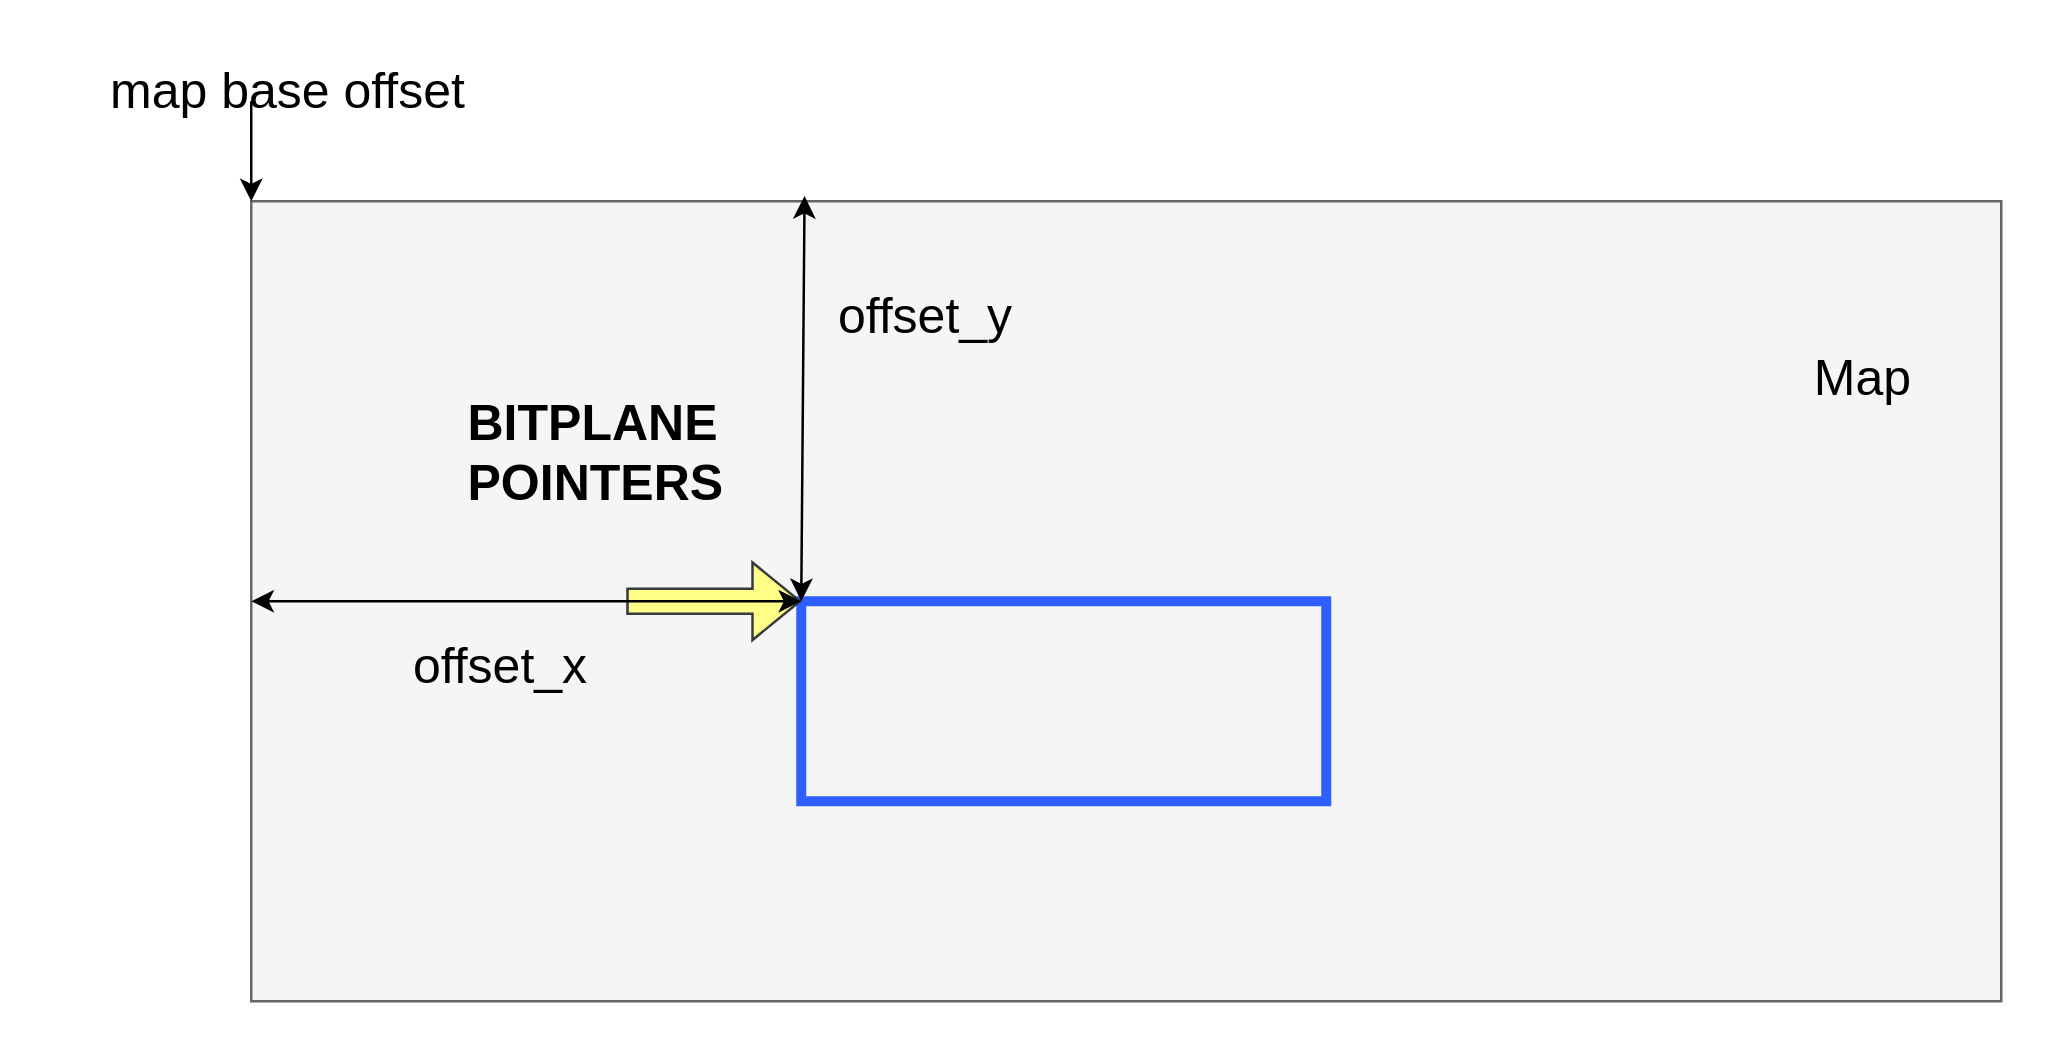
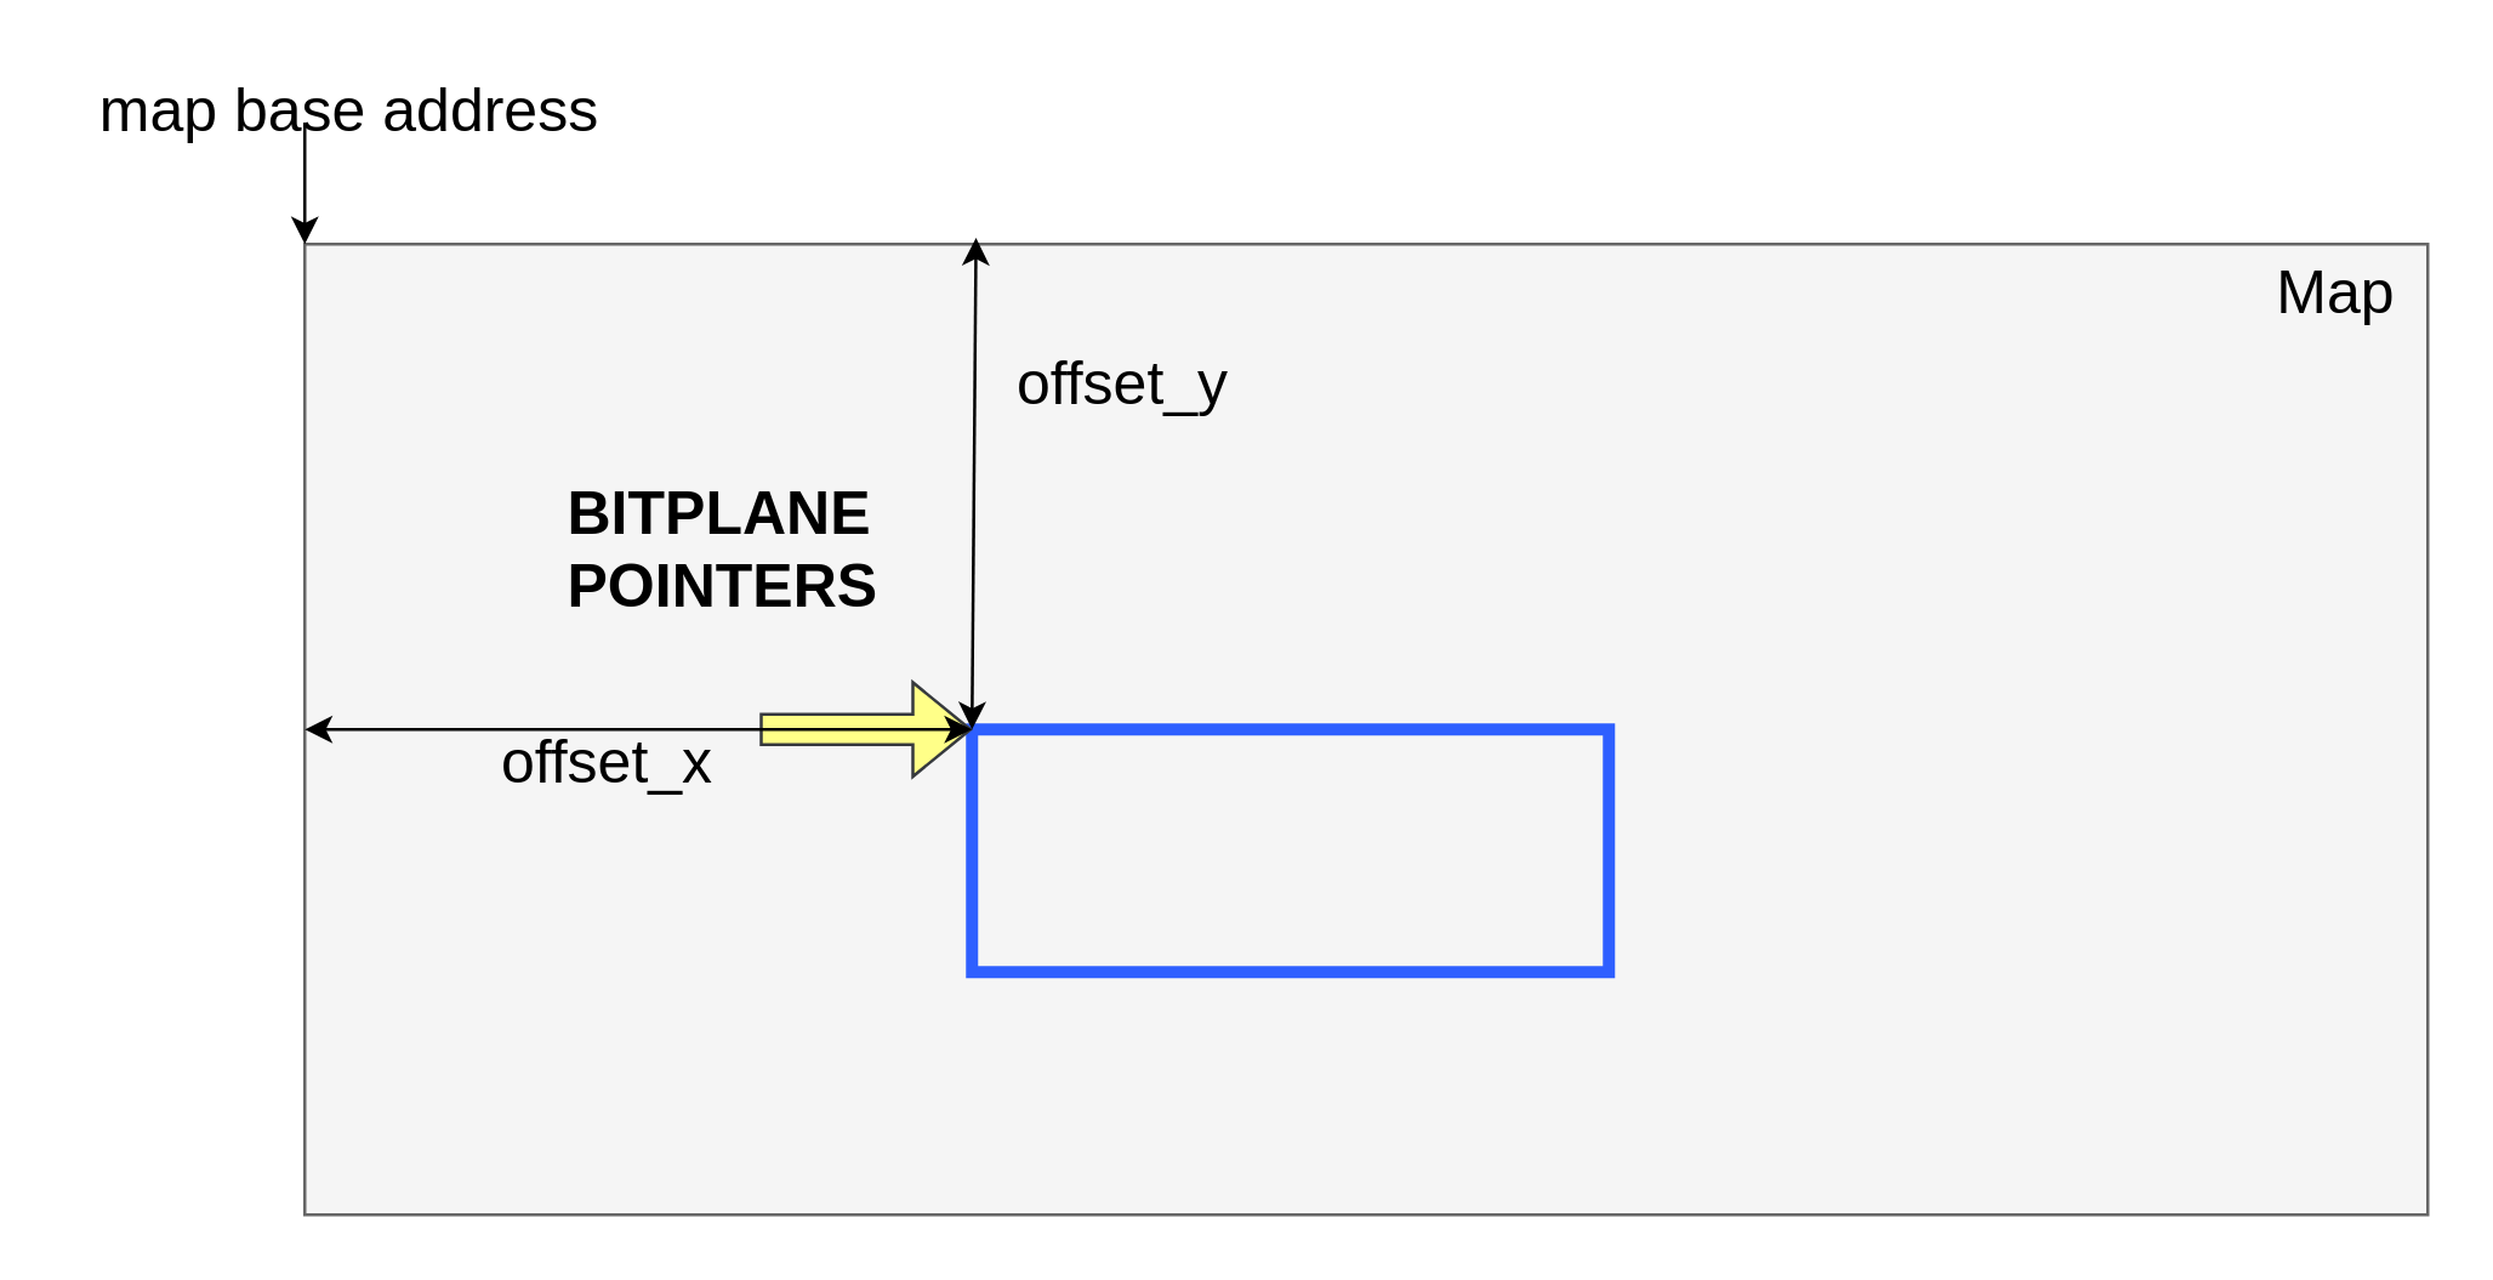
- <mxCell id="11" value="&lt;font&gt;map base offset&lt;/font&gt;" style="text;html=1;align=center;verticalAlign=middle;whiteSpace=wrap;rounded=0;fontSize=20;" vertex="1" parent="1"><mxGeometry x="20" y="20" width="190" height="30" as="geometry" /></mxCell>
+ <mxCell id="11" value="&lt;font&gt;map base address&lt;/font&gt;" style="text;html=1;align=center;verticalAlign=middle;whiteSpace=wrap;rounded=0;fontSize=20;" vertex="1" parent="1"><mxGeometry x="20" y="20" width="190" height="30" as="geometry" /></mxCell>
- <mxCell id="6" value="&lt;font&gt;Map&lt;/font&gt;" style="text;html=1;align=center;verticalAlign=middle;whiteSpace=wrap;rounded=0;fontSize=20;" vertex="1" parent="1"><mxGeometry x="715" y="135" width="60" height="30" as="geometry" /></mxCell>
+ <mxCell id="6" value="&lt;font&gt;Map&lt;/font&gt;" style="text;html=1;align=center;verticalAlign=middle;whiteSpace=wrap;rounded=0;fontSize=20;" vertex="1" parent="1"><mxGeometry x="740" y="80" width="60" height="30" as="geometry" /></mxCell>
- <mxCell id="8" value="offset_x" style="text;html=1;align=center;verticalAlign=middle;whiteSpace=wrap;rounded=0;fontSize=20;" vertex="1" parent="1"><mxGeometry x="170" y="250" width="60" height="30" as="geometry" /></mxCell>
+ <mxCell id="8" value="offset_x" style="text;html=1;align=center;verticalAlign=middle;whiteSpace=wrap;rounded=0;fontSize=20;" vertex="1" parent="1"><mxGeometry x="170" y="235" width="60" height="30" as="geometry" /></mxCell>
